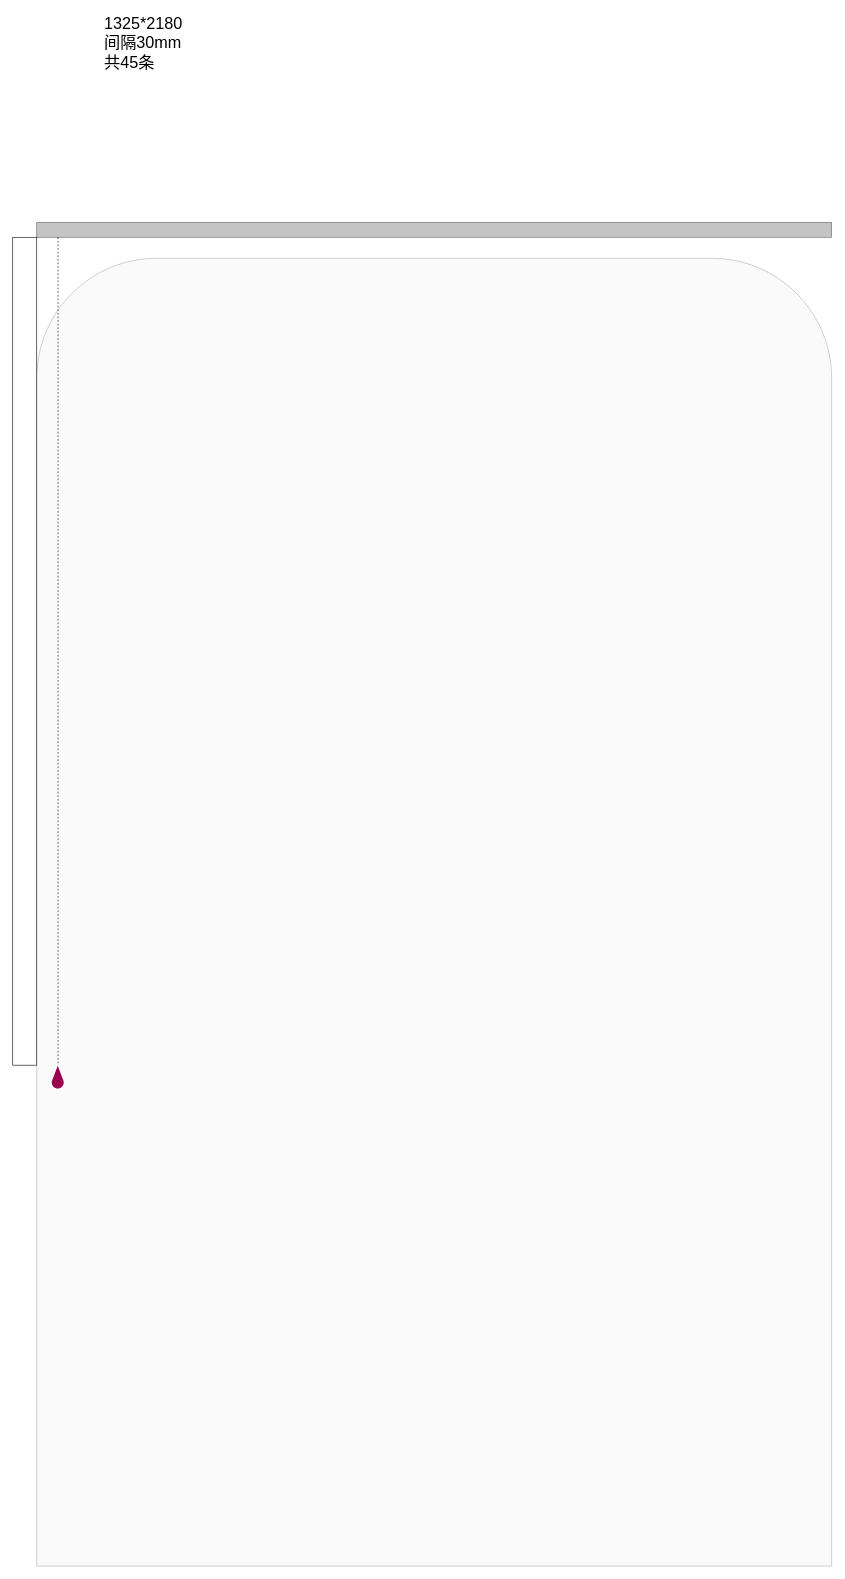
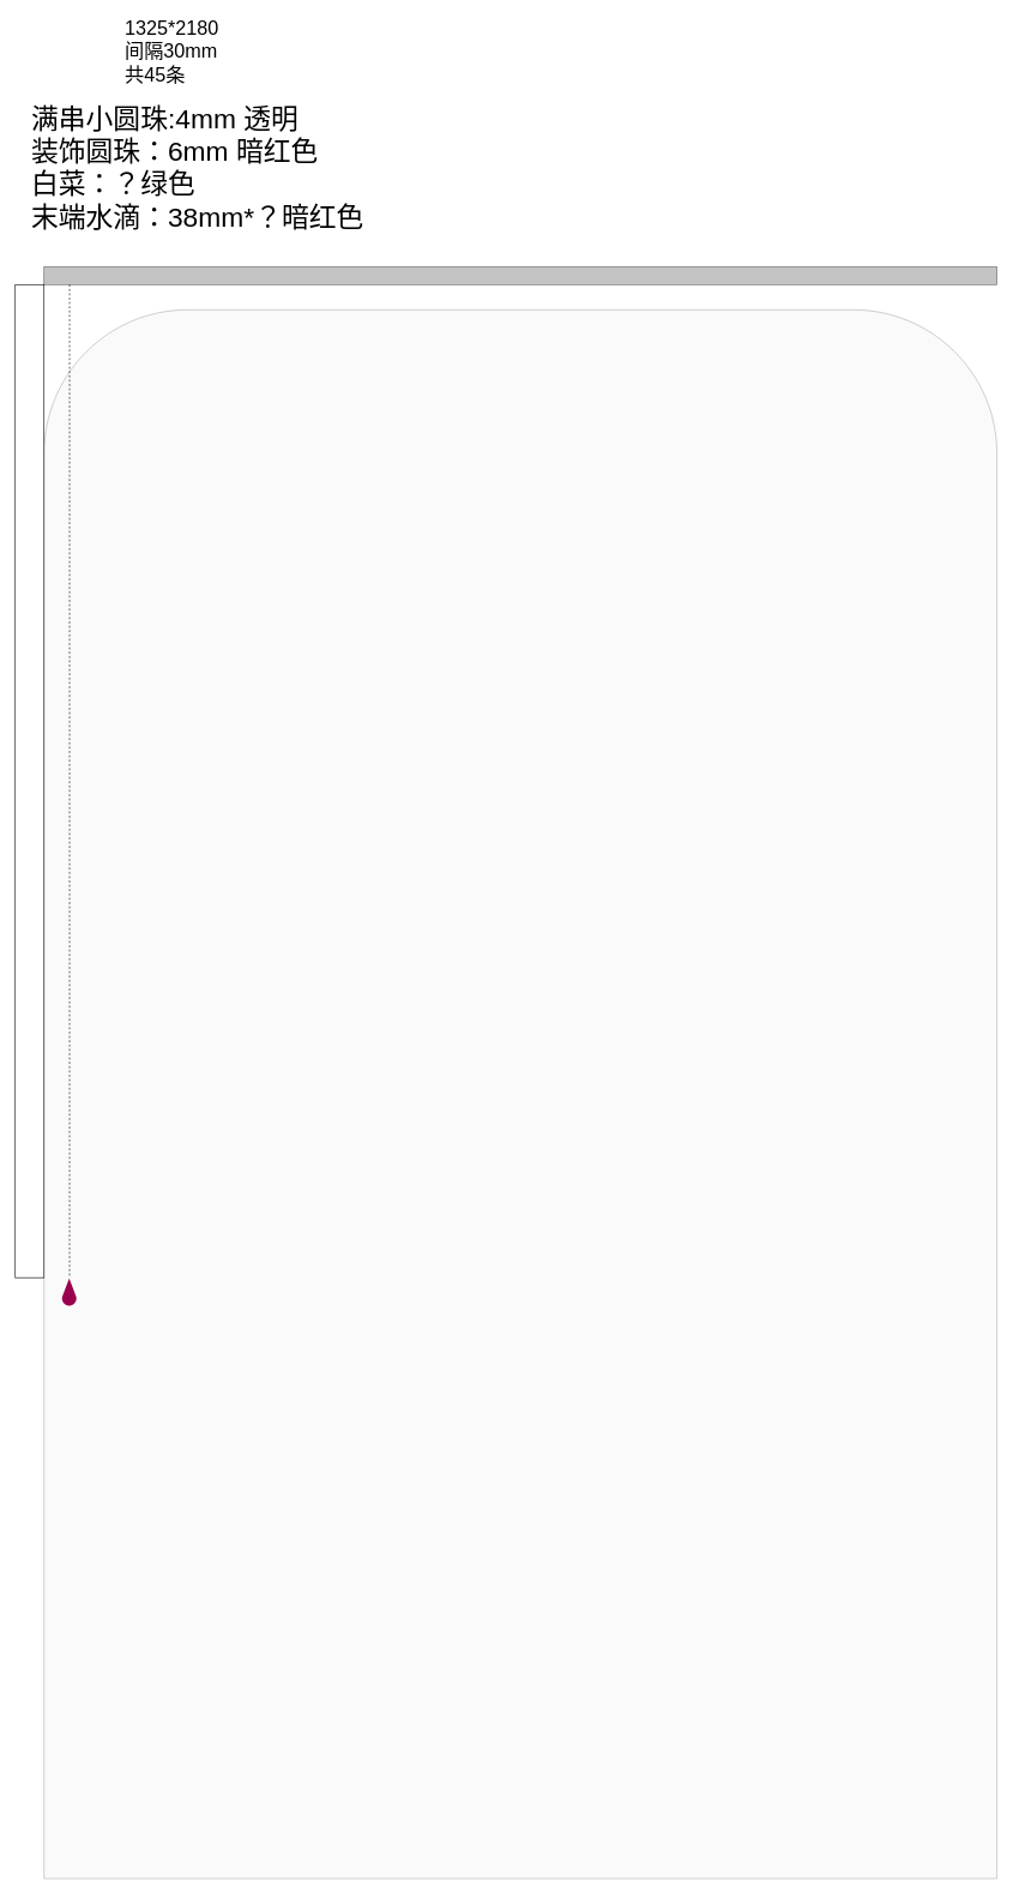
+ <mxCell id="7" value="满串小圆珠:4mm 透明&lt;br&gt;装饰圆珠：6mm 暗红色&lt;br&gt;白菜：？绿色&lt;br style=&quot;font-size: 38px&quot;&gt;末端水滴：38mm*？暗红色" style="text;html=1;resizable=0;points=[];autosize=1;align=left;verticalAlign=top;spacingTop=-4;fontSize=38;" vertex="1" parent="1"><mxGeometry x="40.5" y="140" width="480" height="180" as="geometry" /></mxCell>
